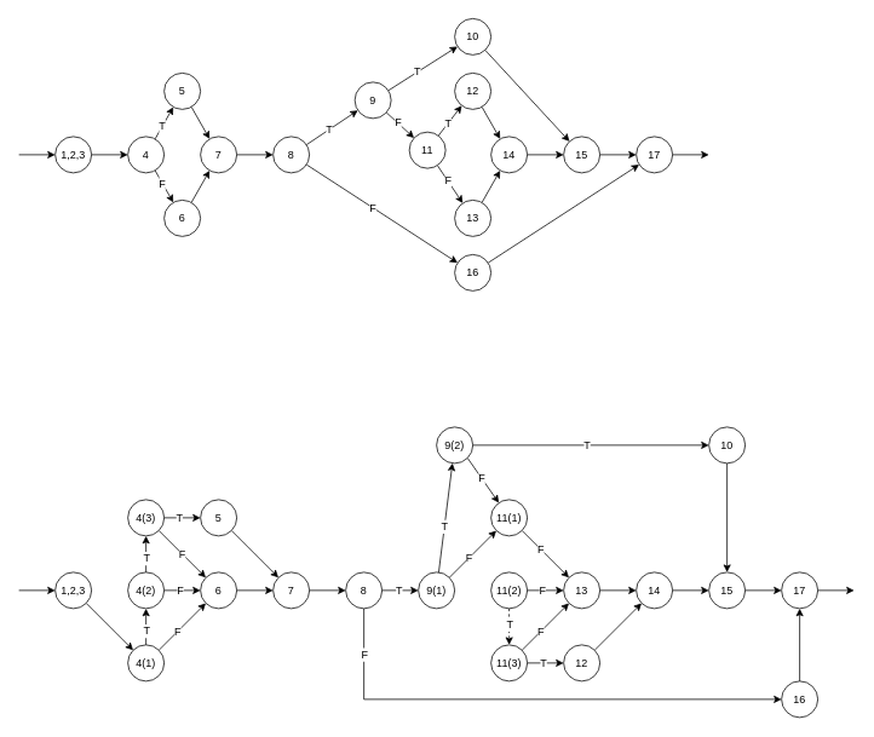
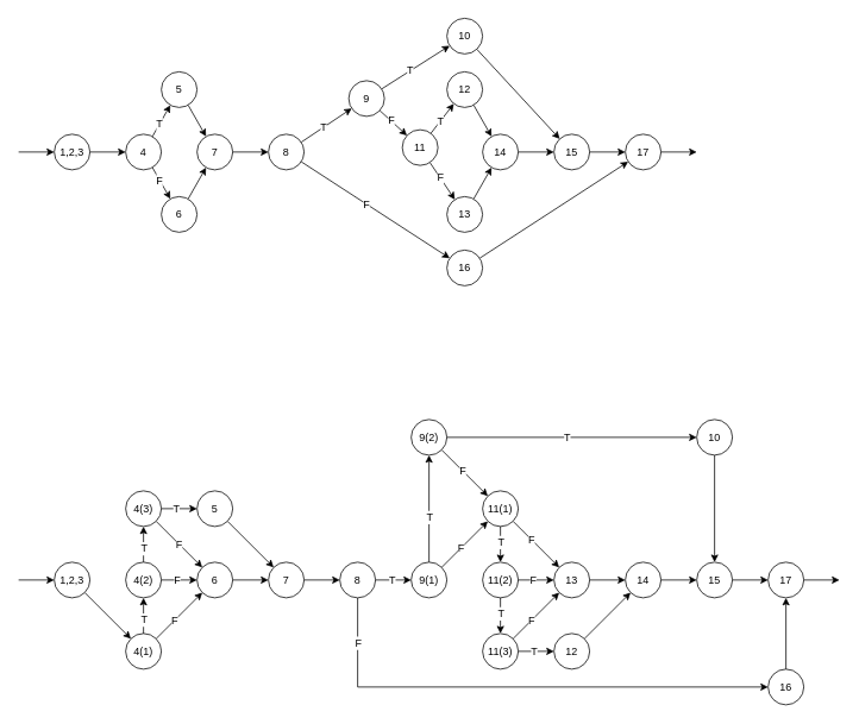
- <mxCell id="99" value="9(2)" style="ellipse;whiteSpace=wrap;html=1;aspect=fixed;" vertex="1" parent="1"><mxGeometry x="480" y="470" width="40" height="40" as="geometry" /></mxCell>
+ <mxCell id="99" value="9(2)" style="ellipse;whiteSpace=wrap;html=1;aspect=fixed;" vertex="1" parent="1"><mxGeometry x="460" y="470" width="40" height="40" as="geometry" /></mxCell>
+ <mxCell id="104" style="edgeStyle=none;rounded=0;orthogonalLoop=1;jettySize=auto;html=1;fontSize=12;" edge="1" parent="1" source="86" target="102"><mxGeometry relative="1" as="geometry"><mxPoint x="588.974" y="786.325" as="sourcePoint" /><mxPoint x="671.026" y="813.675" as="targetPoint" /></mxGeometry></mxCell>
+ <mxCell id="105" value="T" style="edgeLabel;html=1;align=center;verticalAlign=middle;resizable=0;points=[];fontSize=12;" vertex="1" connectable="0" parent="104"><mxGeometry x="-0.173" relative="1" as="geometry"><mxPoint as="offset" /></mxGeometry></mxCell>
- <mxCell id="106" style="edgeStyle=none;rounded=0;orthogonalLoop=1;jettySize=auto;html=1;fontSize=12;dashed=1;" edge="1" parent="1" source="102" target="103"><mxGeometry relative="1" as="geometry"><mxPoint x="570" y="600" as="sourcePoint" /><mxPoint x="570" y="660" as="targetPoint" /></mxGeometry></mxCell>
+ <mxCell id="106" style="edgeStyle=none;rounded=0;orthogonalLoop=1;jettySize=auto;html=1;fontSize=12;" edge="1" parent="1" source="102" target="103"><mxGeometry relative="1" as="geometry"><mxPoint x="570" y="600" as="sourcePoint" /><mxPoint x="570" y="660" as="targetPoint" /></mxGeometry></mxCell>
